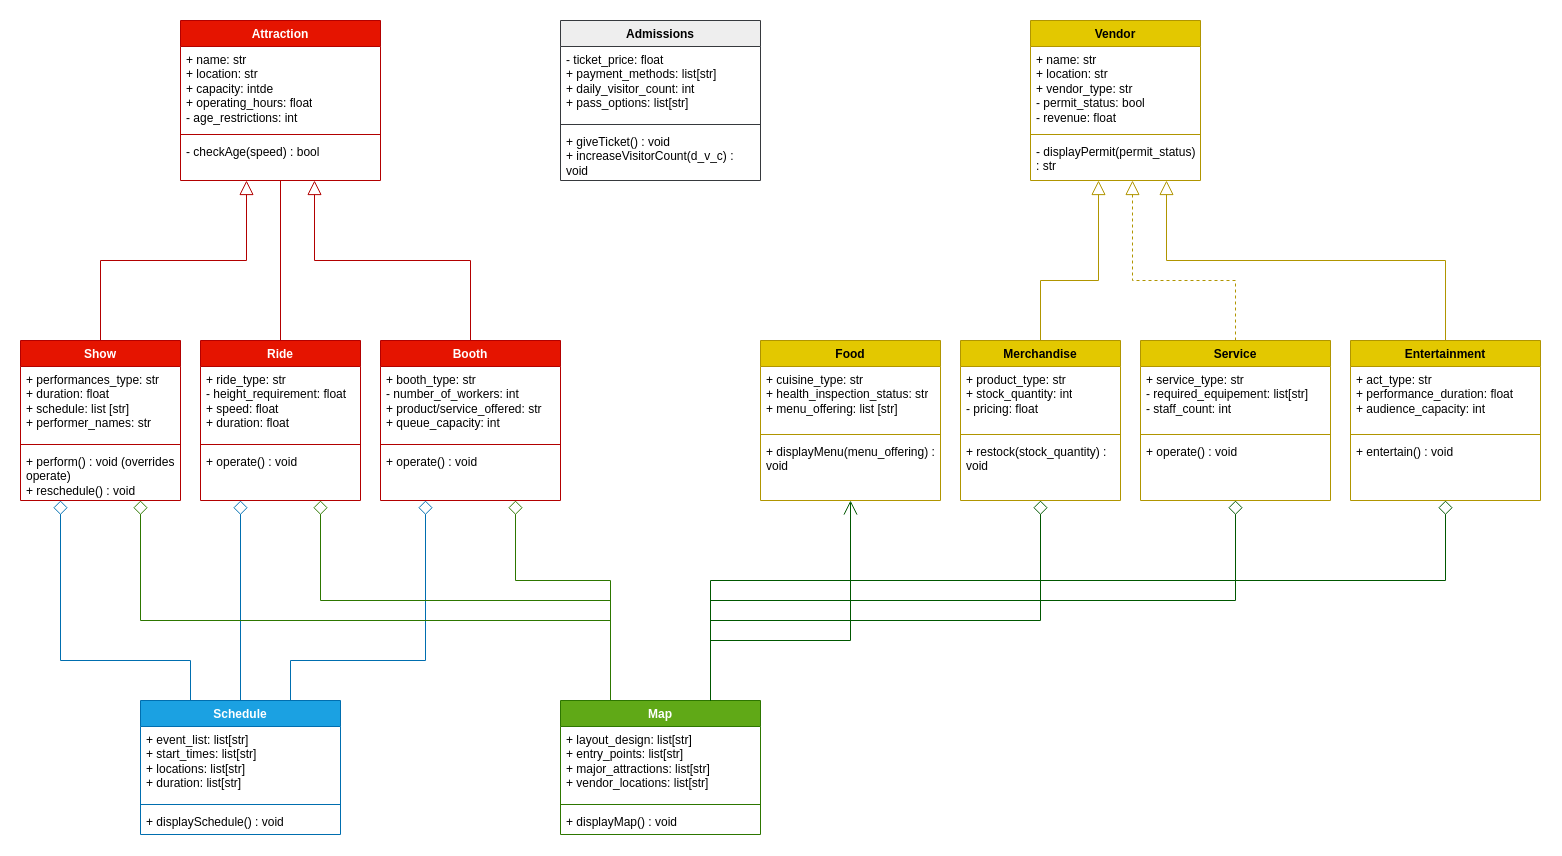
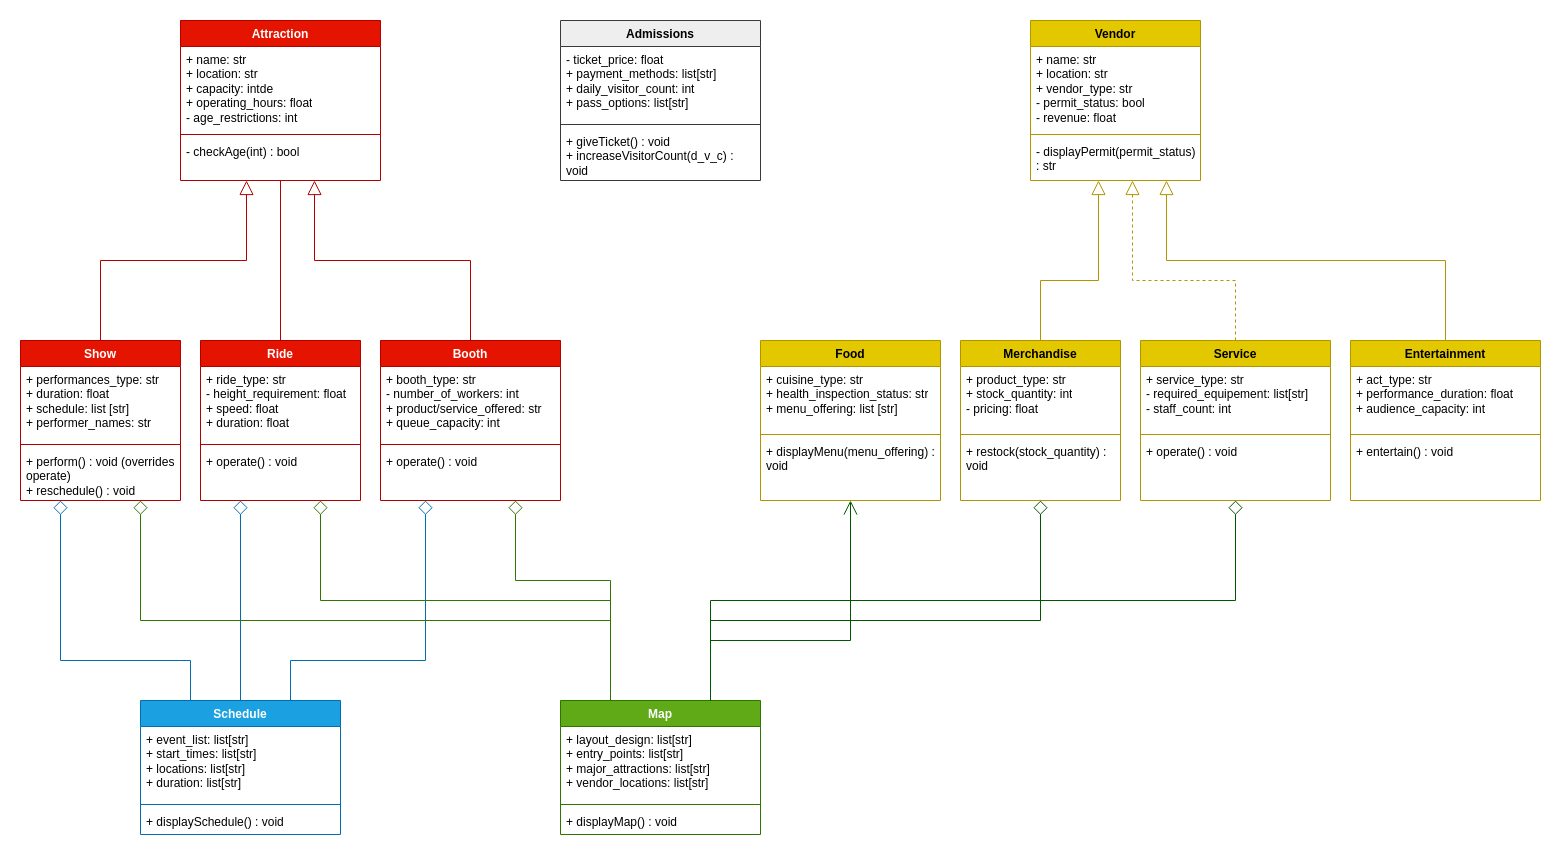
- <mxCell id="5" value="- checkAge(speed) : bool" style="text;strokeColor=none;fillColor=none;align=left;verticalAlign=top;spacingLeft=4;spacingRight=4;overflow=hidden;rotatable=0;points=[[0,0.5,0,0,0],[0.33,1,0,0,0],[0.5,1,0,0,0],[0.67,1,0,0,0],[1,0.5,0,0,0]];portConstraint=eastwest;whiteSpace=wrap;html=1;" parent="2" vertex="1"><mxGeometry y="118" width="200" height="42" as="geometry" /></mxCell>
+ <mxCell id="5" value="- checkAge(int) : bool" style="text;strokeColor=none;fillColor=none;align=left;verticalAlign=top;spacingLeft=4;spacingRight=4;overflow=hidden;rotatable=0;points=[[0,0.5,0,0,0],[0.33,1,0,0,0],[0.5,1,0,0,0],[0.67,1,0,0,0],[1,0.5,0,0,0]];portConstraint=eastwest;whiteSpace=wrap;html=1;" parent="2" vertex="1"><mxGeometry y="118" width="200" height="42" as="geometry" /></mxCell>
- <mxCell id="65" style="edgeStyle=orthogonalEdgeStyle;rounded=0;orthogonalLoop=1;jettySize=auto;html=1;exitX=0.75;exitY=0;exitDx=0;exitDy=0;entryX=0.5;entryY=1;entryDx=0;entryDy=0;entryPerimeter=0;endSize=12;fillColor=#008a00;strokeColor=#005700;endArrow=diamond;endFill=0;" edge="1" parent="1" source="38" target="37"><mxGeometry relative="1" as="geometry"><Array as="points"><mxPoint x="710" y="580" /><mxPoint x="1445" y="580" /></Array></mxGeometry></mxCell>
